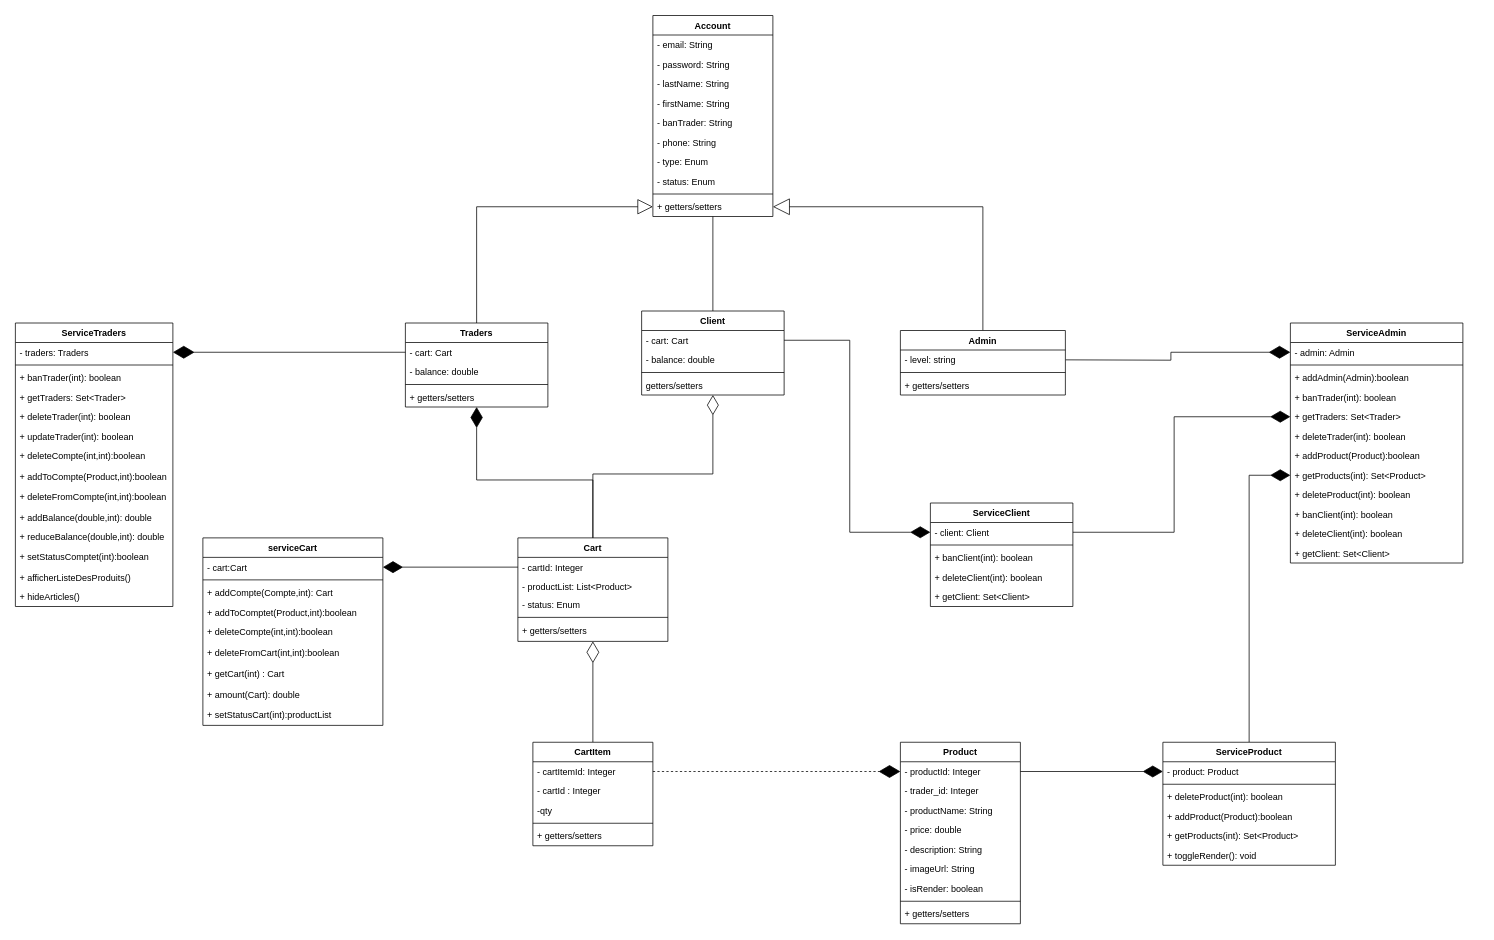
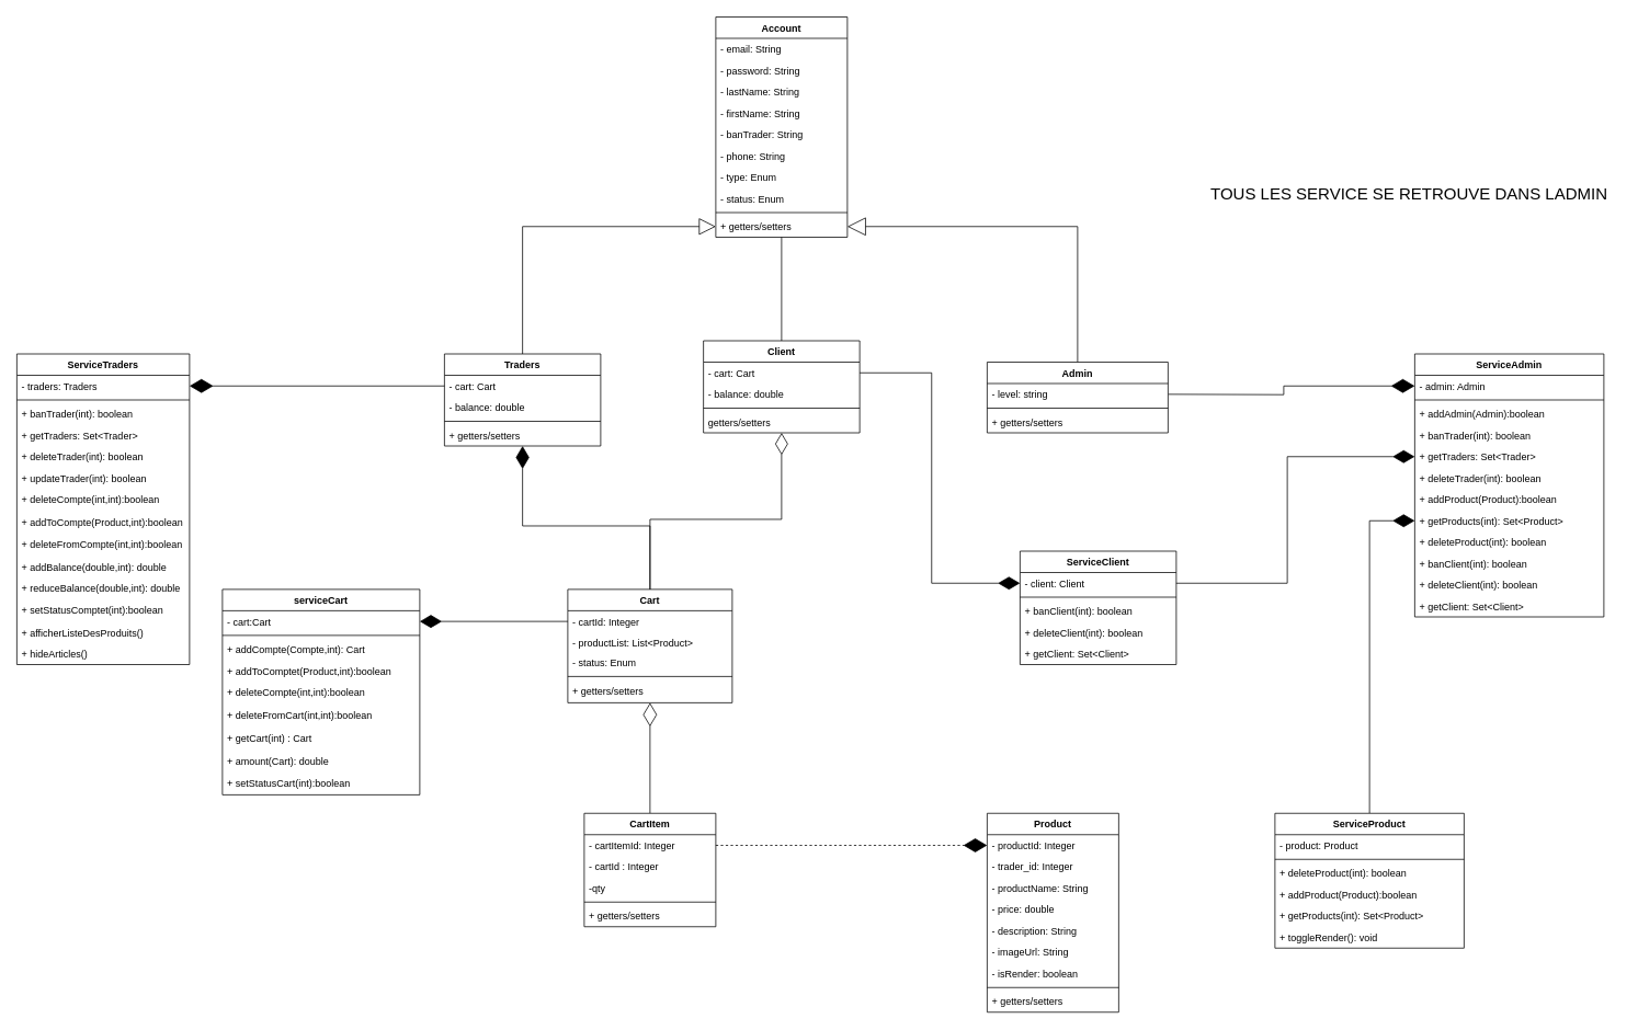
+ <mxCell id="106" value="&lt;font style=&quot;font-size: 20px&quot;&gt;TOUS LES SERVICE SE RETROUVE DANS LADMIN&lt;/font&gt;" style="text;html=1;resizable=0;points=[];autosize=1;align=left;verticalAlign=top;spacingTop=-4;" parent="1" vertex="1"><mxGeometry x="1470" y="220" width="500" height="20" as="geometry" /></mxCell>
- <mxCell id="81" value="+ setStatusCart(int):productList" style="text;strokeColor=none;fillColor=none;align=left;verticalAlign=top;spacingLeft=4;spacingRight=4;overflow=hidden;rotatable=0;points=[[0,0.5],[1,0.5]];portConstraint=eastwest;" parent="72" vertex="1"><mxGeometry y="222" width="240" height="28" as="geometry" /></mxCell>
+ <mxCell id="81" value="+ setStatusCart(int):boolean" style="text;strokeColor=none;fillColor=none;align=left;verticalAlign=top;spacingLeft=4;spacingRight=4;overflow=hidden;rotatable=0;points=[[0,0.5],[1,0.5]];portConstraint=eastwest;" parent="72" vertex="1"><mxGeometry y="222" width="240" height="28" as="geometry" /></mxCell>
- <mxCell id="104" style="edgeStyle=orthogonalEdgeStyle;rounded=0;orthogonalLoop=1;jettySize=auto;html=1;exitX=1;exitY=0.5;exitDx=0;exitDy=0;endArrow=diamondThin;endFill=1;endSize=24;" parent="1" source="25" target="98" edge="1"><mxGeometry relative="1" as="geometry" /></mxCell>
